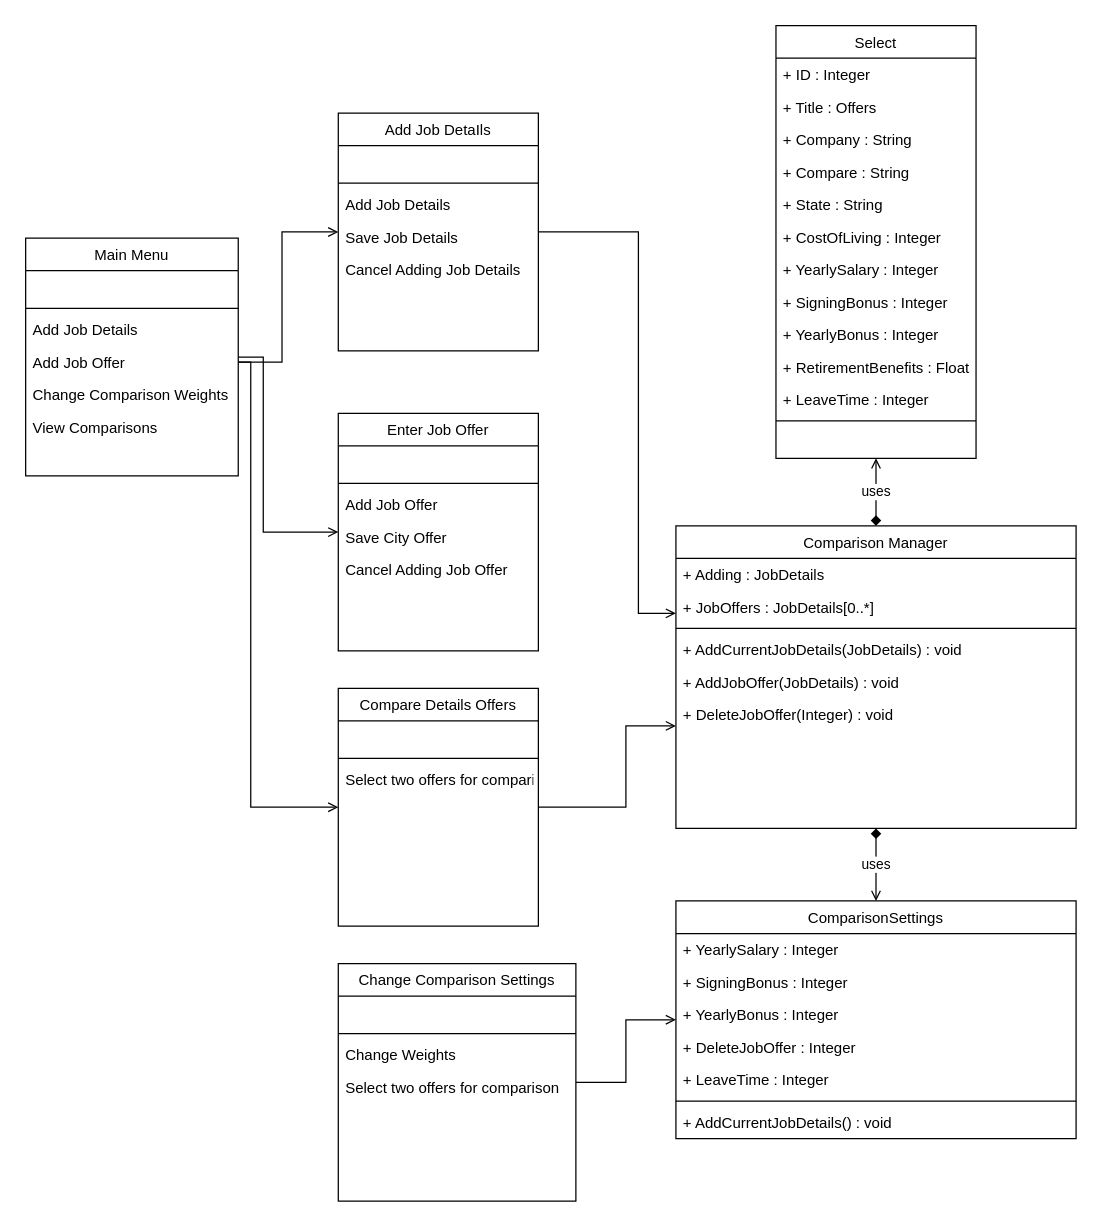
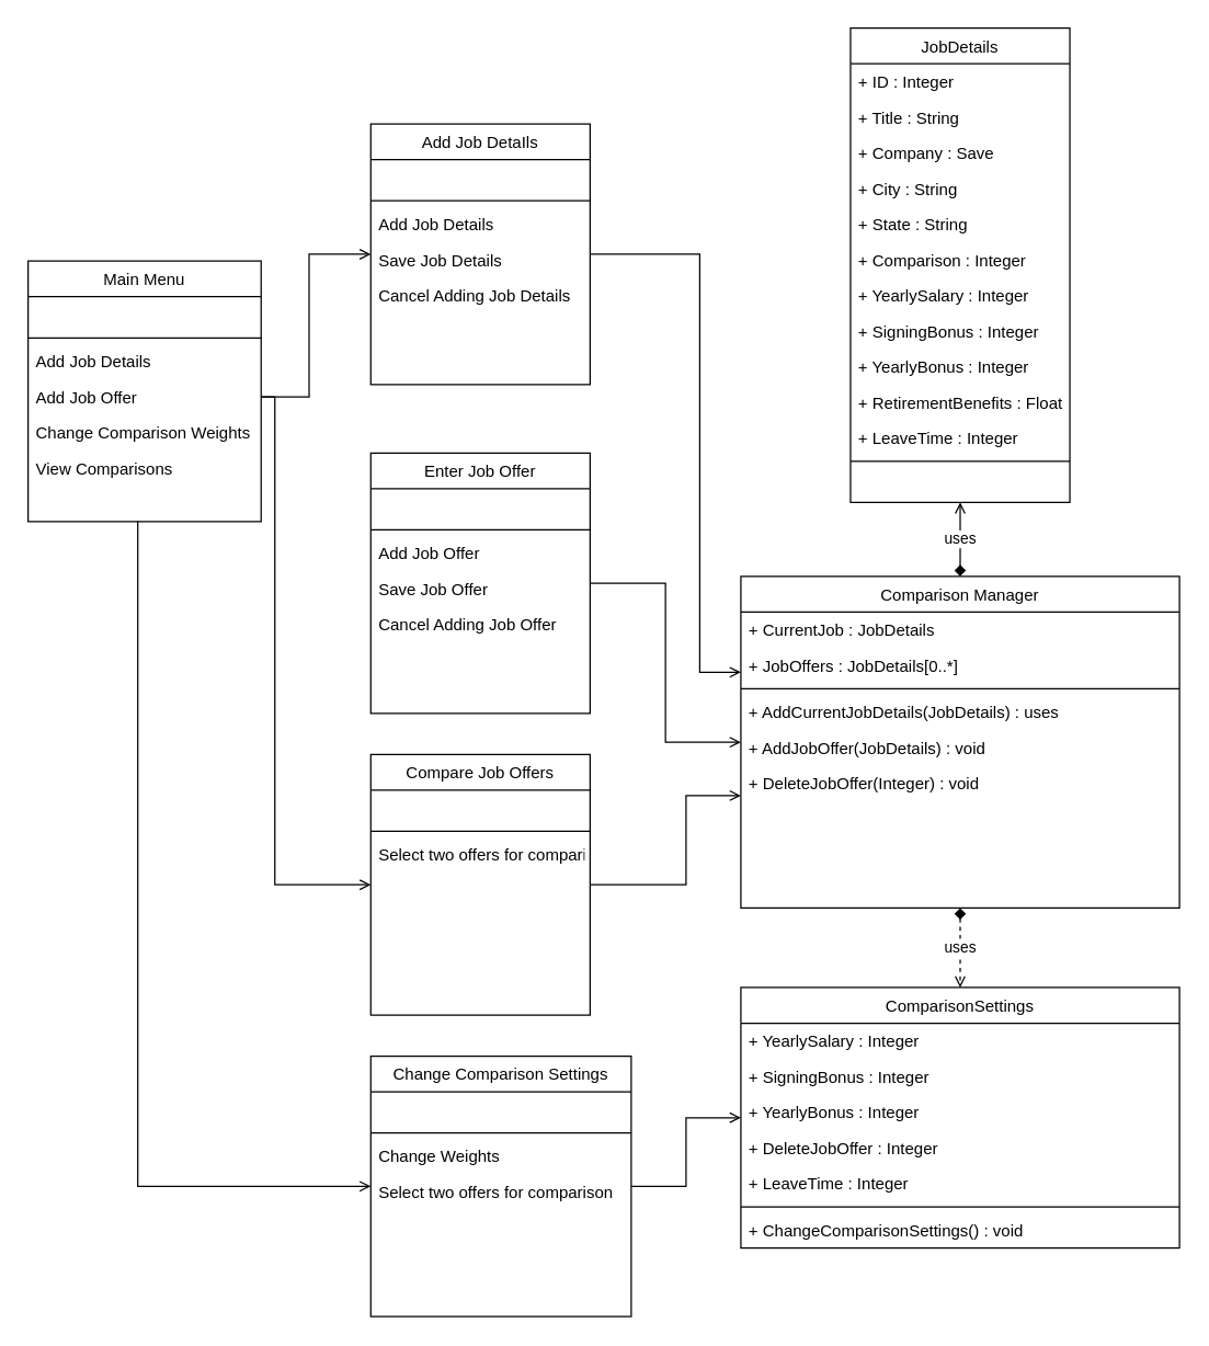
- <mxCell id="41" value="Select" style="swimlane;fontStyle=0;align=center;verticalAlign=top;childLayout=stackLayout;horizontal=1;startSize=26;horizontalStack=0;resizeParent=1;resizeLast=0;collapsible=1;marginBottom=0;rounded=0;shadow=0;strokeWidth=1;" parent="1" vertex="1"><mxGeometry x="620" y="20" width="160" height="346" as="geometry"><mxRectangle x="508" y="120" width="160" height="26" as="alternateBounds" /></mxGeometry></mxCell>
+ <mxCell id="41" value="JobDetails" style="swimlane;fontStyle=0;align=center;verticalAlign=top;childLayout=stackLayout;horizontal=1;startSize=26;horizontalStack=0;resizeParent=1;resizeLast=0;collapsible=1;marginBottom=0;rounded=0;shadow=0;strokeWidth=1;" parent="1" vertex="1"><mxGeometry x="620" y="20" width="160" height="346" as="geometry"><mxRectangle x="508" y="120" width="160" height="26" as="alternateBounds" /></mxGeometry></mxCell>
- <mxCell id="43" value="+ Title : Offers" style="text;align=left;verticalAlign=top;spacingLeft=4;spacingRight=4;overflow=hidden;rotatable=0;points=[[0,0.5],[1,0.5]];portConstraint=eastwest;" parent="41" vertex="1"><mxGeometry y="52" width="160" height="26" as="geometry" /></mxCell>
+ <mxCell id="43" value="+ Title : String" style="text;align=left;verticalAlign=top;spacingLeft=4;spacingRight=4;overflow=hidden;rotatable=0;points=[[0,0.5],[1,0.5]];portConstraint=eastwest;" parent="41" vertex="1"><mxGeometry y="52" width="160" height="26" as="geometry" /></mxCell>
- <mxCell id="44" value="+ Company : String" style="text;align=left;verticalAlign=top;spacingLeft=4;spacingRight=4;overflow=hidden;rotatable=0;points=[[0,0.5],[1,0.5]];portConstraint=eastwest;rounded=0;shadow=0;html=0;" parent="41" vertex="1"><mxGeometry y="78" width="160" height="26" as="geometry" /></mxCell>
+ <mxCell id="44" value="+ Company : Save" style="text;align=left;verticalAlign=top;spacingLeft=4;spacingRight=4;overflow=hidden;rotatable=0;points=[[0,0.5],[1,0.5]];portConstraint=eastwest;rounded=0;shadow=0;html=0;" parent="41" vertex="1"><mxGeometry y="78" width="160" height="26" as="geometry" /></mxCell>
- <mxCell id="45" value="+ Compare : String" style="text;align=left;verticalAlign=top;spacingLeft=4;spacingRight=4;overflow=hidden;rotatable=0;points=[[0,0.5],[1,0.5]];portConstraint=eastwest;rounded=0;shadow=0;html=0;" parent="41" vertex="1"><mxGeometry y="104" width="160" height="26" as="geometry" /></mxCell>
+ <mxCell id="45" value="+ City : String" style="text;align=left;verticalAlign=top;spacingLeft=4;spacingRight=4;overflow=hidden;rotatable=0;points=[[0,0.5],[1,0.5]];portConstraint=eastwest;rounded=0;shadow=0;html=0;" parent="41" vertex="1"><mxGeometry y="104" width="160" height="26" as="geometry" /></mxCell>
- <mxCell id="47" value="+ CostOfLiving : Integer" style="text;align=left;verticalAlign=top;spacingLeft=4;spacingRight=4;overflow=hidden;rotatable=0;points=[[0,0.5],[1,0.5]];portConstraint=eastwest;rounded=0;shadow=0;html=0;" parent="41" vertex="1"><mxGeometry y="156" width="160" height="26" as="geometry" /></mxCell>
+ <mxCell id="47" value="+ Comparison : Integer" style="text;align=left;verticalAlign=top;spacingLeft=4;spacingRight=4;overflow=hidden;rotatable=0;points=[[0,0.5],[1,0.5]];portConstraint=eastwest;rounded=0;shadow=0;html=0;" parent="41" vertex="1"><mxGeometry y="156" width="160" height="26" as="geometry" /></mxCell>
- <mxCell id="2" style="edgeStyle=orthogonalEdgeStyle;rounded=0;orthogonalLoop=1;jettySize=auto;html=1;endArrow=open;endFill=0;" edge="1" parent="1" source="4" target="19"><mxGeometry relative="1" as="geometry"><Array as="points"><mxPoint x="210" y="285" /><mxPoint x="210" y="425" /></Array></mxGeometry></mxCell>
- <mxCell id="23" value="Save City Offer" style="text;align=left;verticalAlign=top;spacingLeft=4;spacingRight=4;overflow=hidden;rotatable=0;points=[[0,0.5],[1,0.5]];portConstraint=eastwest;" vertex="1" parent="19"><mxGeometry y="86" width="160" height="26" as="geometry" /></mxCell>
+ <mxCell id="23" value="Save Job Offer" style="text;align=left;verticalAlign=top;spacingLeft=4;spacingRight=4;overflow=hidden;rotatable=0;points=[[0,0.5],[1,0.5]];portConstraint=eastwest;" vertex="1" parent="19"><mxGeometry y="86" width="160" height="26" as="geometry" /></mxCell>
- <mxCell id="35" value="+ Adding : JobDetails" style="text;align=left;verticalAlign=top;spacingLeft=4;spacingRight=4;overflow=hidden;rotatable=0;points=[[0,0.5],[1,0.5]];portConstraint=eastwest;" vertex="1" parent="34"><mxGeometry y="26" width="320" height="26" as="geometry" /></mxCell>
+ <mxCell id="35" value="+ CurrentJob : JobDetails" style="text;align=left;verticalAlign=top;spacingLeft=4;spacingRight=4;overflow=hidden;rotatable=0;points=[[0,0.5],[1,0.5]];portConstraint=eastwest;" vertex="1" parent="34"><mxGeometry y="26" width="320" height="26" as="geometry" /></mxCell>
+ <mxCell id="18" style="edgeStyle=orthogonalEdgeStyle;rounded=0;orthogonalLoop=1;jettySize=auto;html=1;endArrow=open;endFill=0;" edge="1" parent="1" source="19" target="34"><mxGeometry relative="1" as="geometry" /></mxCell>
- <mxCell id="38" value="+ AddCurrentJobDetails(JobDetails) : void" style="text;align=left;verticalAlign=top;spacingLeft=4;spacingRight=4;overflow=hidden;rotatable=0;points=[[0,0.5],[1,0.5]];portConstraint=eastwest;" vertex="1" parent="34"><mxGeometry y="86" width="320" height="26" as="geometry" /></mxCell>
+ <mxCell id="38" value="+ AddCurrentJobDetails(JobDetails) : uses" style="text;align=left;verticalAlign=top;spacingLeft=4;spacingRight=4;overflow=hidden;rotatable=0;points=[[0,0.5],[1,0.5]];portConstraint=eastwest;" vertex="1" parent="34"><mxGeometry y="86" width="320" height="26" as="geometry" /></mxCell>
- <mxCell id="27" value="Compare Details Offers" style="swimlane;fontStyle=0;align=center;verticalAlign=top;childLayout=stackLayout;horizontal=1;startSize=26;horizontalStack=0;resizeParent=1;resizeLast=0;collapsible=1;marginBottom=0;rounded=0;shadow=0;strokeWidth=1;" vertex="1" parent="1"><mxGeometry x="270" y="550" width="160" height="190" as="geometry"><mxRectangle x="230" y="140" width="160" height="26" as="alternateBounds" /></mxGeometry></mxCell>
+ <mxCell id="27" value="Compare Job Offers" style="swimlane;fontStyle=0;align=center;verticalAlign=top;childLayout=stackLayout;horizontal=1;startSize=26;horizontalStack=0;resizeParent=1;resizeLast=0;collapsible=1;marginBottom=0;rounded=0;shadow=0;strokeWidth=1;" vertex="1" parent="1"><mxGeometry x="270" y="550" width="160" height="190" as="geometry"><mxRectangle x="230" y="140" width="160" height="26" as="alternateBounds" /></mxGeometry></mxCell>
+ <mxCell id="3" style="edgeStyle=orthogonalEdgeStyle;rounded=0;orthogonalLoop=1;jettySize=auto;html=1;startArrow=none;startFill=0;endArrow=open;endFill=0;" edge="1" parent="1" source="4" target="64"><mxGeometry relative="1" as="geometry"><Array as="points"><mxPoint x="100" y="865" /></Array></mxGeometry></mxCell>
- <mxCell id="33" value="uses" style="edgeStyle=orthogonalEdgeStyle;rounded=0;orthogonalLoop=1;jettySize=auto;html=1;endArrow=open;endFill=0;startArrow=diamond;startFill=1;" edge="1" parent="1" source="34" target="55"><mxGeometry relative="1" as="geometry" /></mxCell>
+ <mxCell id="33" value="uses" style="edgeStyle=orthogonalEdgeStyle;rounded=0;orthogonalLoop=1;jettySize=auto;html=1;endArrow=open;endFill=0;startArrow=diamond;startFill=1;dashed=1;" edge="1" parent="1" source="34" target="55"><mxGeometry relative="1" as="geometry" /></mxCell>
- <mxCell id="62" value="+ AddCurrentJobDetails() : void" style="text;align=left;verticalAlign=top;spacingLeft=4;spacingRight=4;overflow=hidden;rotatable=0;points=[[0,0.5],[1,0.5]];portConstraint=eastwest;" vertex="1" parent="55"><mxGeometry y="164" width="320" height="26" as="geometry" /></mxCell>
+ <mxCell id="62" value="+ ChangeComparisonSettings() : void" style="text;align=left;verticalAlign=top;spacingLeft=4;spacingRight=4;overflow=hidden;rotatable=0;points=[[0,0.5],[1,0.5]];portConstraint=eastwest;" vertex="1" parent="55"><mxGeometry y="164" width="320" height="26" as="geometry" /></mxCell>
